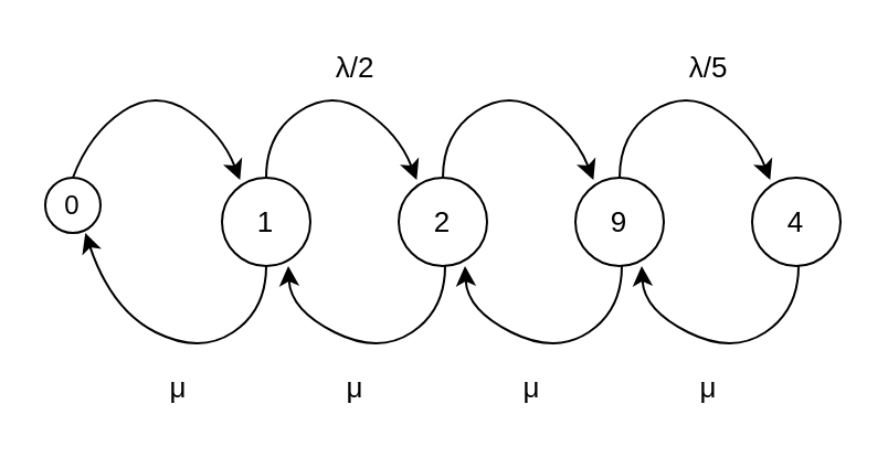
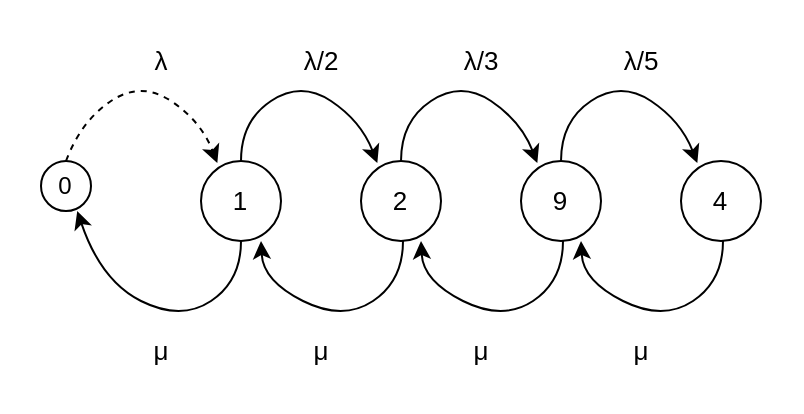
+ <mxCell id="8" value="λ" style="text;html=1;align=center;verticalAlign=middle;resizable=0;points=[];autosize=1;strokeColor=none;fontSize=13;" parent="1" vertex="1"><mxGeometry x="70" y="20" width="20" height="20" as="geometry" /></mxCell>
+ <mxCell id="10" value="λ/3" style="text;html=1;align=center;verticalAlign=middle;resizable=0;points=[];autosize=1;strokeColor=none;fontSize=13;" parent="1" vertex="1"><mxGeometry x="225" y="20" width="30" height="20" as="geometry" /></mxCell>
- <mxCell id="6" value="" style="curved=1;endArrow=classic;html=1;entryX=0.204;entryY=0.025;entryDx=0;entryDy=0;entryPerimeter=0;exitX=0.5;exitY=0;exitDx=0;exitDy=0;" parent="1" source="2" target="3" edge="1"><mxGeometry width="50" height="50" relative="1" as="geometry"><mxPoint x="60" y="70" as="sourcePoint" /><mxPoint x="100" y="69.429" as="targetPoint" /><Array as="points"><mxPoint x="40" y="60" /><mxPoint x="70" y="40" /><mxPoint x="100" y="60" /></Array></mxGeometry></mxCell>
+ <mxCell id="6" value="" style="curved=1;endArrow=classic;html=1;entryX=0.204;entryY=0.025;entryDx=0;entryDy=0;entryPerimeter=0;exitX=0.5;exitY=0;exitDx=0;exitDy=0;dashed=1;" parent="1" source="2" target="3" edge="1"><mxGeometry width="50" height="50" relative="1" as="geometry"><mxPoint x="60" y="70" as="sourcePoint" /><mxPoint x="100" y="69.429" as="targetPoint" /><Array as="points"><mxPoint x="40" y="60" /><mxPoint x="70" y="40" /><mxPoint x="100" y="60" /></Array></mxGeometry></mxCell>
